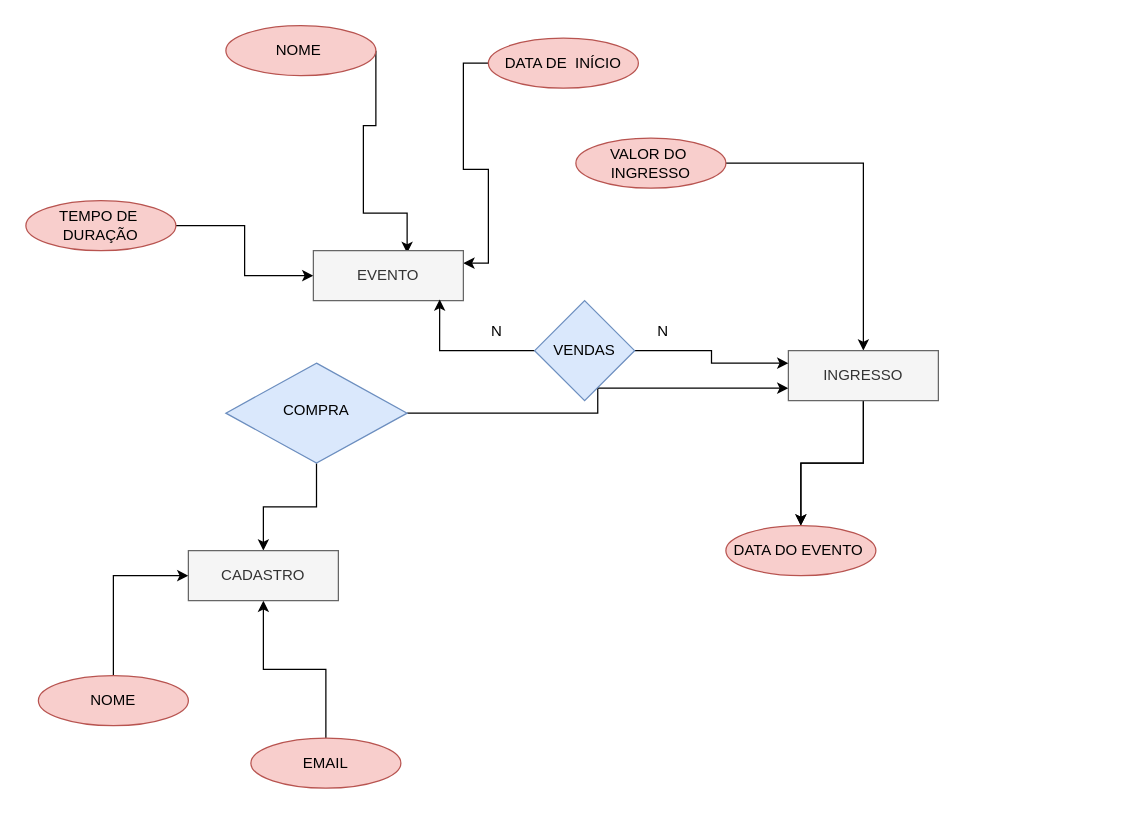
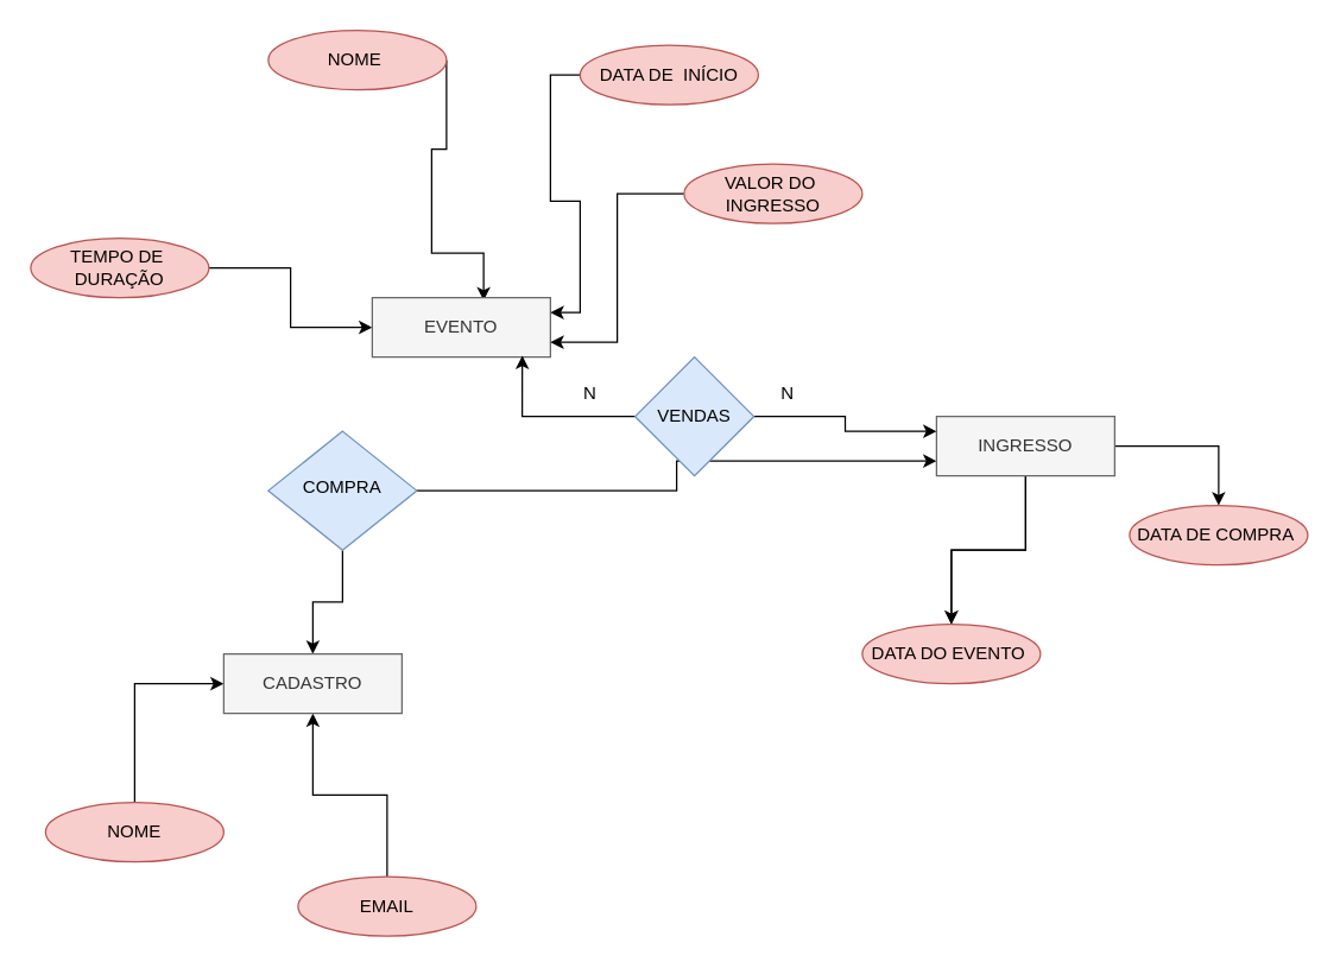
- <mxCell id="7" style="edgeStyle=orthogonalEdgeStyle;rounded=0;orthogonalLoop=1;jettySize=auto;html=1;" edge="1" parent="1" source="8" target="22"><mxGeometry relative="1" as="geometry" /></mxCell>
+ <mxCell id="7" style="edgeStyle=orthogonalEdgeStyle;rounded=0;orthogonalLoop=1;jettySize=auto;html=1;entryX=1;entryY=0.75;entryDx=0;entryDy=0;" edge="1" parent="1" source="8" target="17"><mxGeometry relative="1" as="geometry" /></mxCell>
+ <mxCell id="19" value="" style="edgeStyle=orthogonalEdgeStyle;rounded=0;orthogonalLoop=1;jettySize=auto;html=1;" parent="1" source="22" target="23" edge="1"><mxGeometry relative="1" as="geometry" /></mxCell>
- <mxCell id="4" value="COMPRA" style="rhombus;whiteSpace=wrap;html=1;shadow=0;fontFamily=Helvetica;fontSize=12;align=center;strokeWidth=1;spacing=6;spacingTop=-4;fillColor=#dae8fc;strokeColor=#6c8ebf;" parent="1" vertex="1"><mxGeometry x="180" y="290" width="145" height="80" as="geometry" /></mxCell>
+ <mxCell id="4" value="COMPRA" style="rhombus;whiteSpace=wrap;html=1;shadow=0;fontFamily=Helvetica;fontSize=12;align=center;strokeWidth=1;spacing=6;spacingTop=-4;fillColor=#dae8fc;strokeColor=#6c8ebf;" parent="1" vertex="1"><mxGeometry x="180" y="290" width="100" height="80" as="geometry" /></mxCell>
+ <mxCell id="23" value="DATA DE COMPRA&amp;nbsp;" style="ellipse;whiteSpace=wrap;html=1;rounded=0;fillColor=#f8cecc;strokeColor=#b85450;" parent="1" vertex="1"><mxGeometry x="760" y="340" width="120" height="40" as="geometry" /></mxCell>
